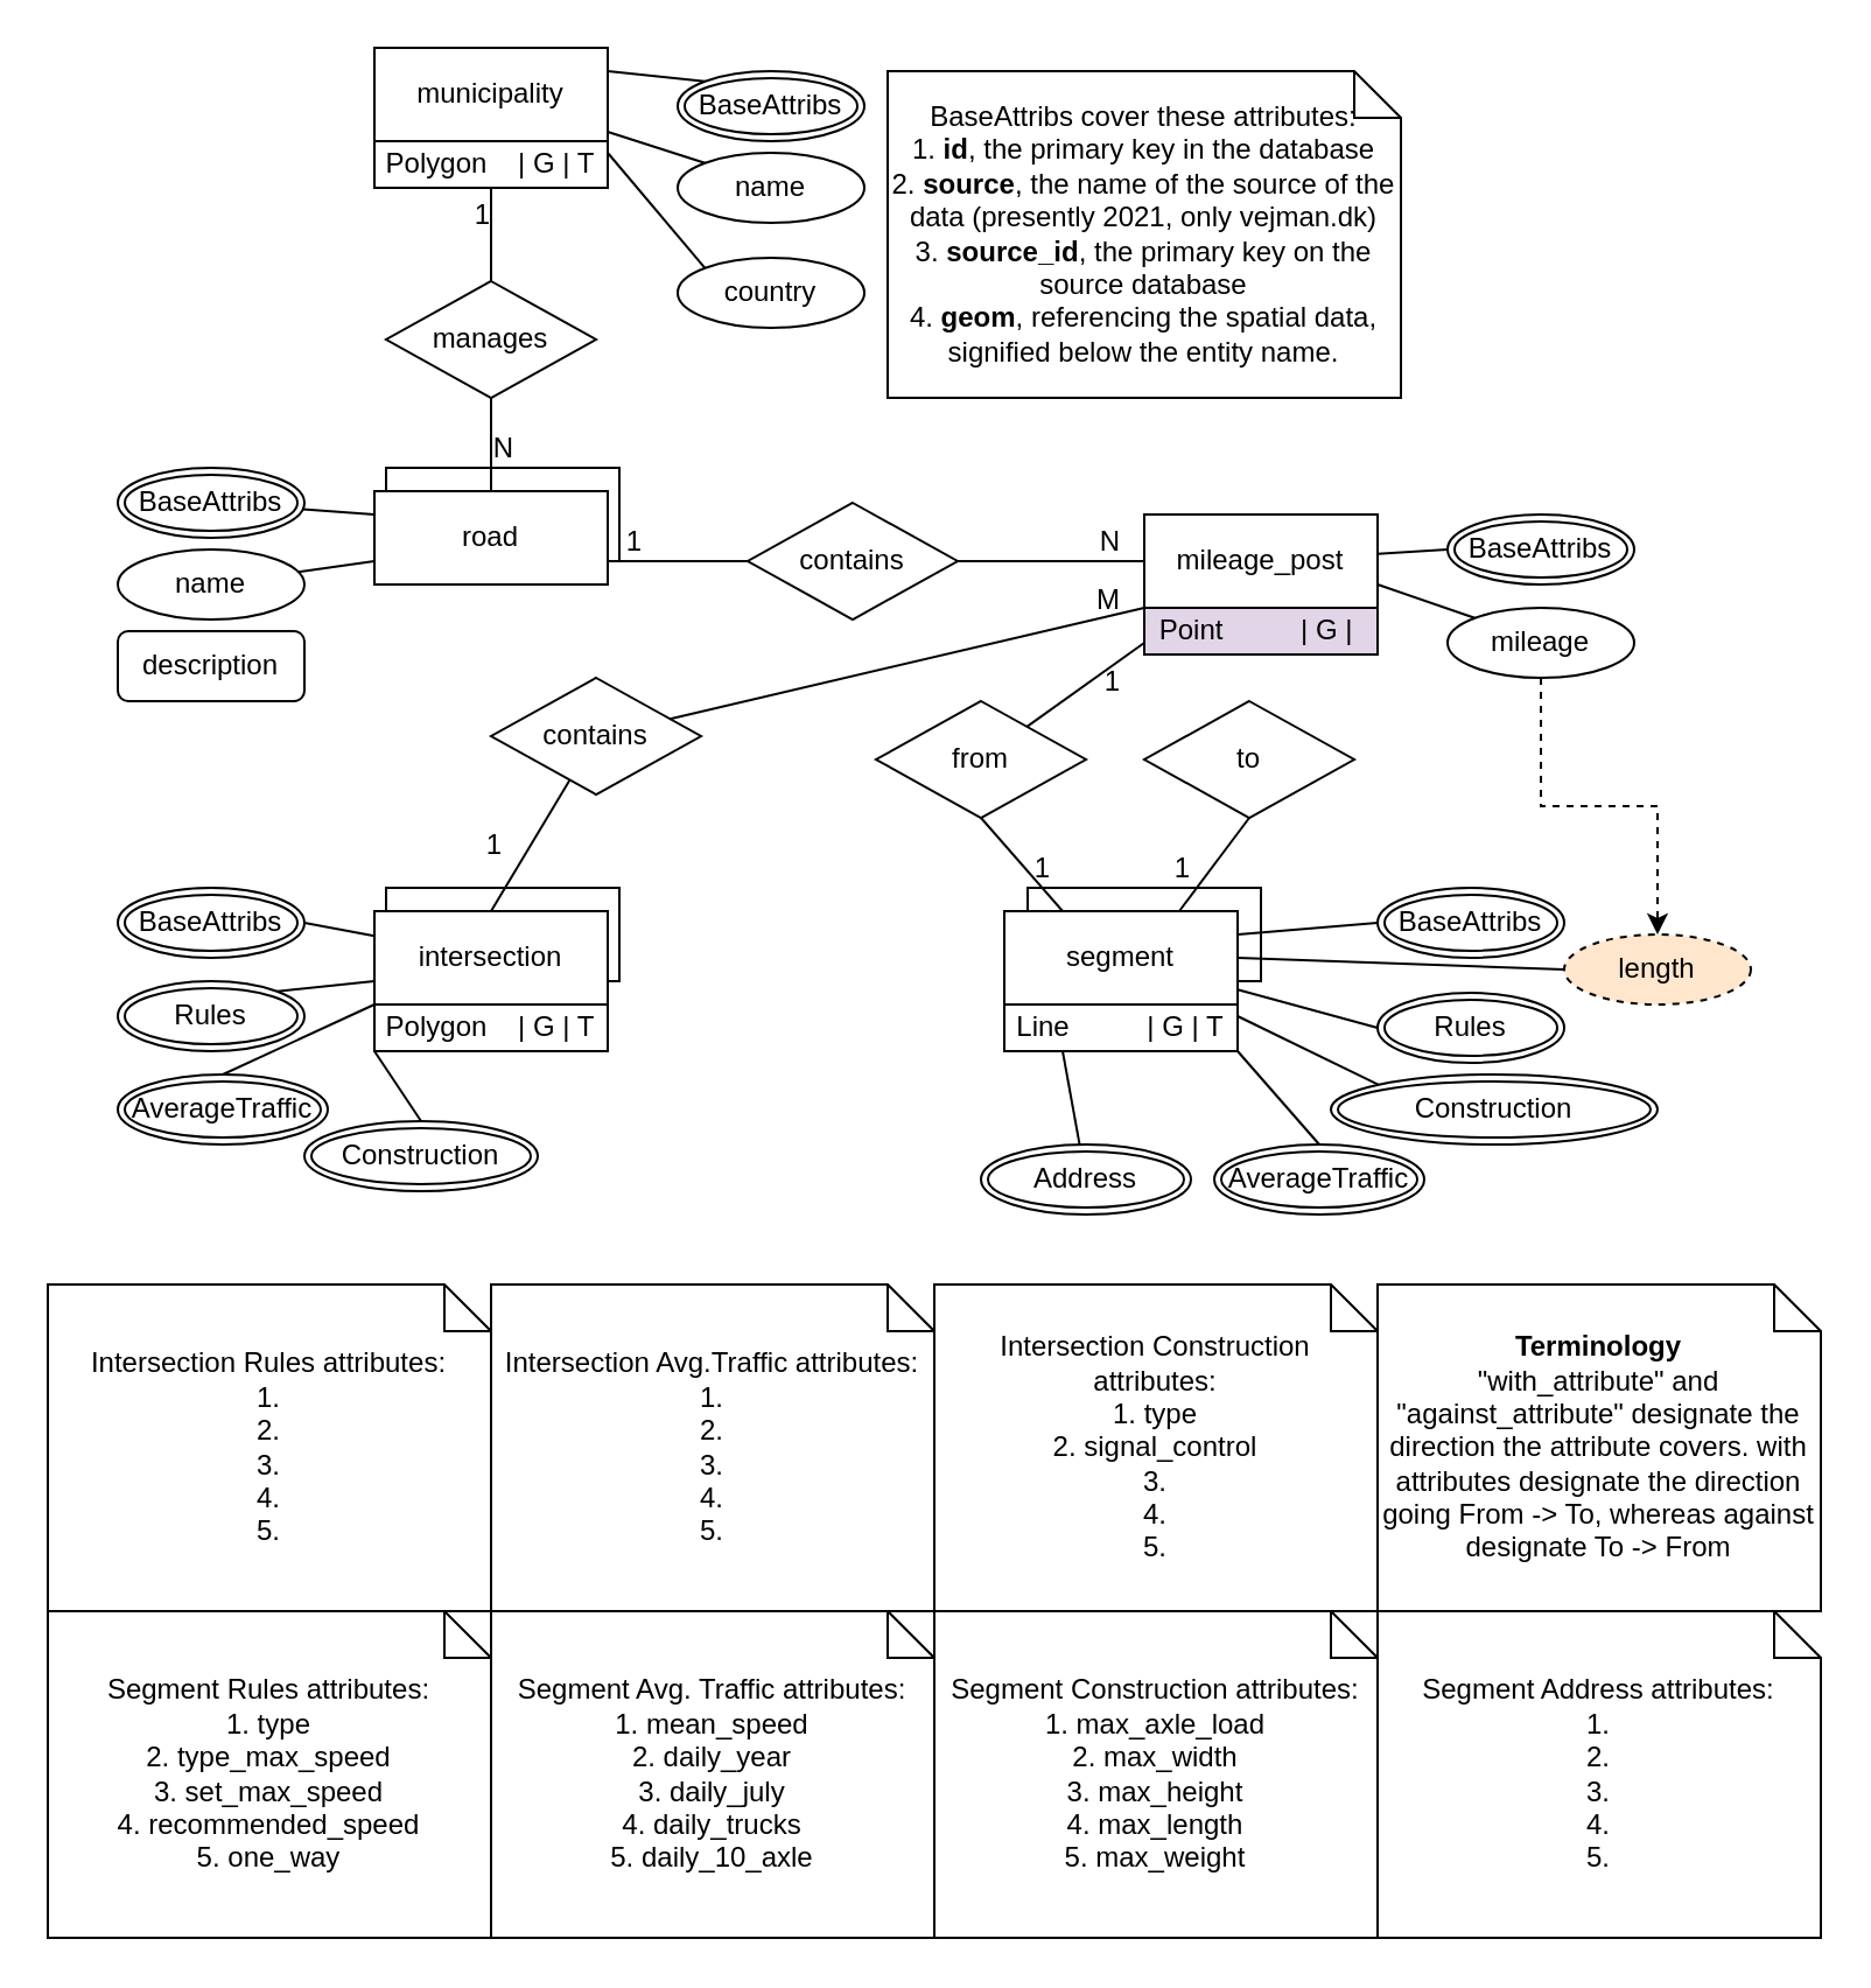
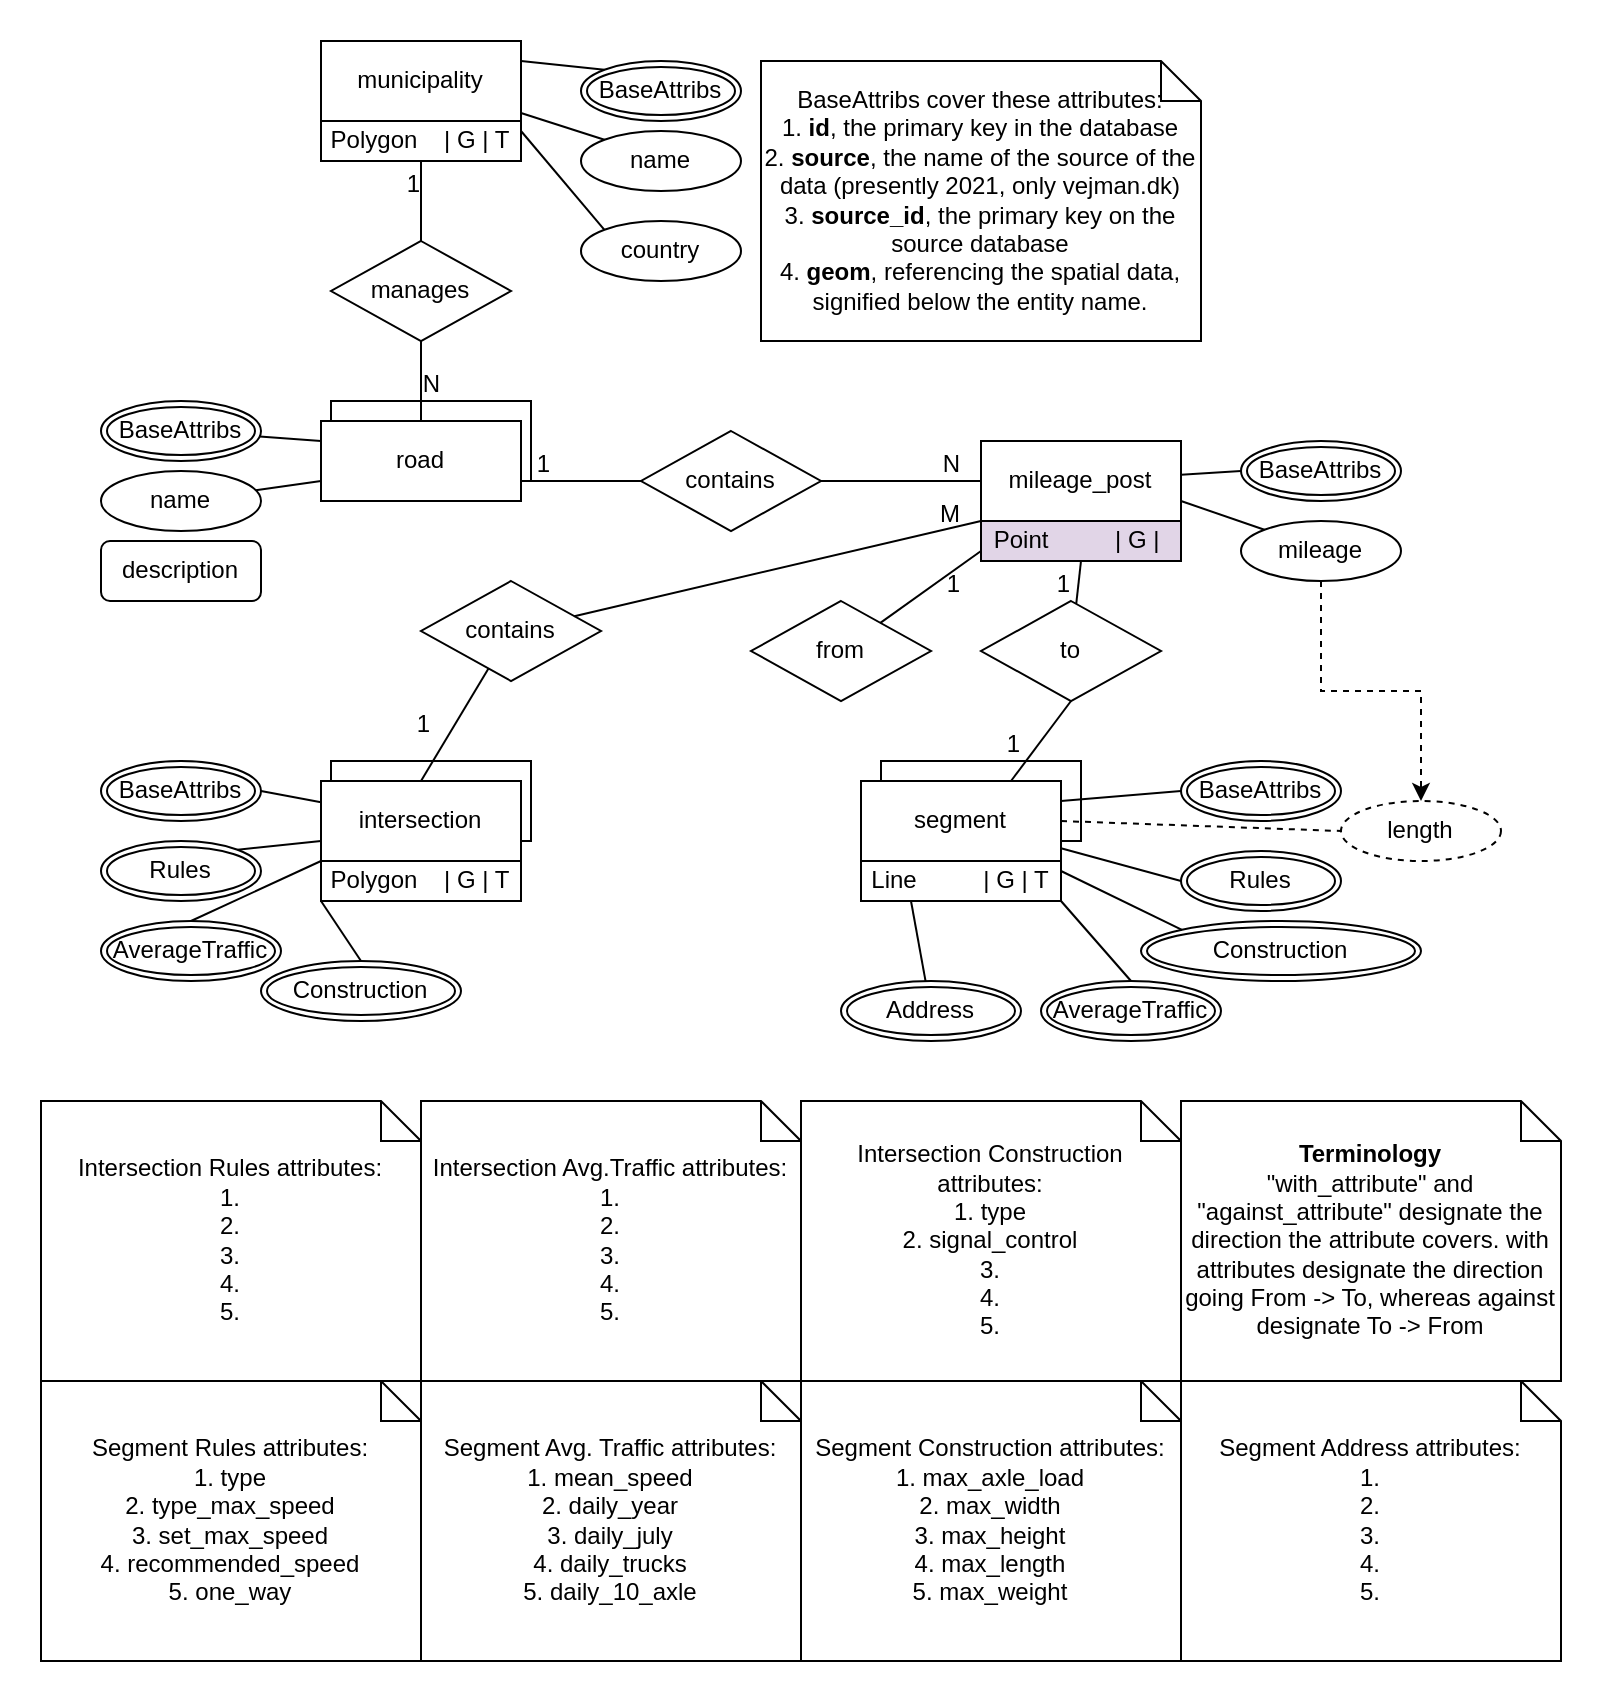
+ <mxCell id="33" value="" style="endArrow=none;html=1;rounded=0;entryX=0.5;entryY=1;entryDx=0;entryDy=0;" edge="1" parent="1" source="32" target="6"><mxGeometry relative="1" as="geometry"><mxPoint x="449.688" y="320.938" as="sourcePoint" /><mxPoint x="500" y="285" as="targetPoint" /></mxGeometry></mxCell>
+ <mxCell id="34" value="1" style="resizable=0;html=1;align=right;verticalAlign=bottom;" connectable="0" vertex="1" parent="33"><mxGeometry x="1" relative="1" as="geometry"><mxPoint x="-5" y="20" as="offset" /></mxGeometry></mxCell>
- <mxCell id="35" value="" style="endArrow=none;html=1;rounded=0;entryX=0.25;entryY=0;entryDx=0;entryDy=0;exitX=0.5;exitY=1;exitDx=0;exitDy=0;" edge="1" parent="1" source="29" target="10"><mxGeometry relative="1" as="geometry"><mxPoint x="449.688" y="320.938" as="sourcePoint" /><mxPoint x="500" y="285" as="targetPoint" /></mxGeometry></mxCell>
- <mxCell id="36" value="1" style="resizable=0;html=1;align=right;verticalAlign=bottom;" connectable="0" vertex="1" parent="35"><mxGeometry x="1" relative="1" as="geometry"><mxPoint x="-5" y="-10" as="offset" /></mxGeometry></mxCell>
- <mxCell id="59" value="" style="endArrow=none;html=1;rounded=0;entryX=0;entryY=0.5;entryDx=0;entryDy=0;exitX=1;exitY=0.5;exitDx=0;exitDy=0;" edge="1" parent="1" source="10" target="58"><mxGeometry relative="1" as="geometry"><mxPoint x="540" y="410" as="sourcePoint" /><mxPoint x="600" y="405" as="targetPoint" /></mxGeometry></mxCell>
+ <mxCell id="59" value="" style="endArrow=none;html=1;rounded=0;entryX=0;entryY=0.5;entryDx=0;entryDy=0;exitX=1;exitY=0.5;exitDx=0;exitDy=0;dashed=1;" edge="1" parent="1" source="10" target="58"><mxGeometry relative="1" as="geometry"><mxPoint x="540" y="410" as="sourcePoint" /><mxPoint x="600" y="405" as="targetPoint" /></mxGeometry></mxCell>
- <mxCell id="58" value="length" style="ellipse;whiteSpace=wrap;html=1;align=center;dashed=1;fillColor=#ffe6cc;" vertex="1" parent="1"><mxGeometry x="670" y="400" width="80" height="30" as="geometry" /></mxCell>
+ <mxCell id="58" value="length" style="ellipse;whiteSpace=wrap;html=1;align=center;dashed=1;" vertex="1" parent="1"><mxGeometry x="670" y="400" width="80" height="30" as="geometry" /></mxCell>
